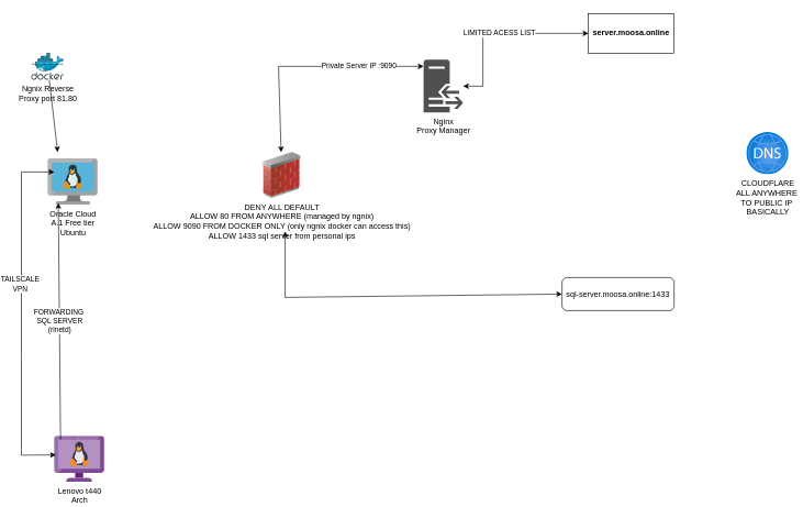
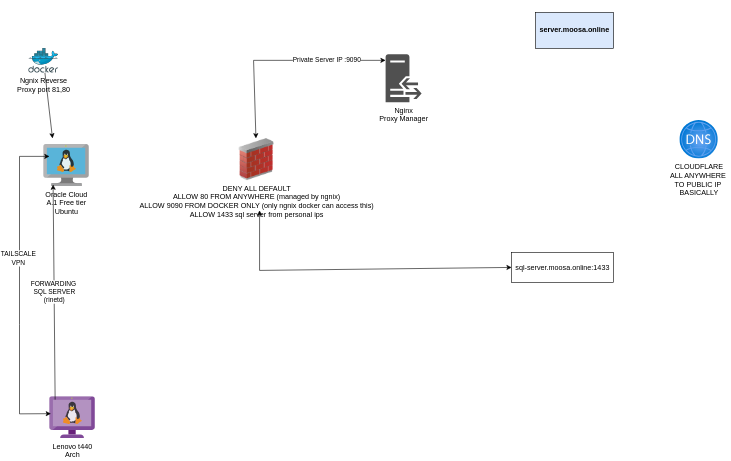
- <mxCell id="6" value="LIMITED ACESS LIST" style="endArrow=classic;startArrow=classic;html=1;rounded=0;" edge="1" parent="1" source="4" target="5"><mxGeometry width="50" height="50" relative="1" as="geometry"><mxPoint x="440" y="215.588" as="sourcePoint" /><mxPoint x="510" y="190" as="targetPoint" /><Array as="points"><mxPoint x="720" y="130" /><mxPoint x="720" y="50" /></Array></mxGeometry></mxCell>
- <mxCell id="5" value="&lt;div&gt;server.moosa.online&lt;/div&gt;" style="rounded=0;whiteSpace=wrap;html=1;fontStyle=1" vertex="1" parent="1"><mxGeometry x="880" y="20" width="130" height="60" as="geometry" /></mxCell>
+ <mxCell id="5" value="&lt;div&gt;server.moosa.online&lt;/div&gt;" style="rounded=0;whiteSpace=wrap;html=1;fontStyle=1;fillColor=#dae8fc;" vertex="1" parent="1"><mxGeometry x="880" y="20" width="130" height="60" as="geometry" /></mxCell>
- <mxCell id="14" value="sql-server.moosa.online:1433" style="whiteSpace=wrap;html=1;rounded=1;" vertex="1" parent="1"><mxGeometry x="840" y="420" width="170" height="50" as="geometry" /></mxCell>
+ <mxCell id="14" value="sql-server.moosa.online:1433" style="rounded=0;whiteSpace=wrap;html=1;" vertex="1" parent="1"><mxGeometry x="840" y="420" width="170" height="50" as="geometry" /></mxCell>
